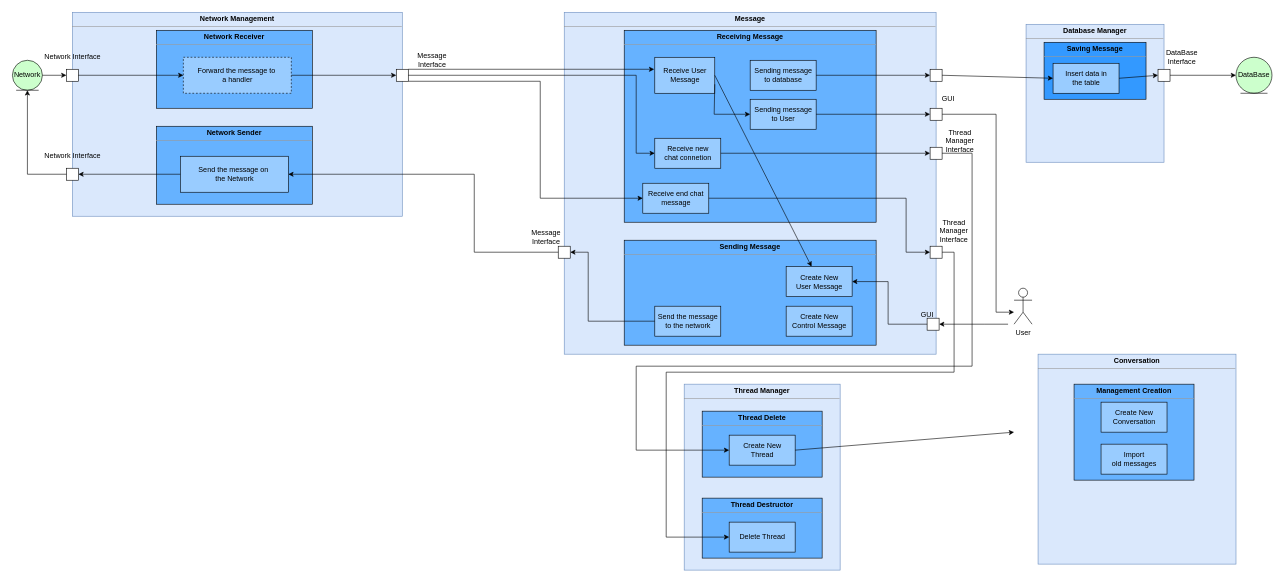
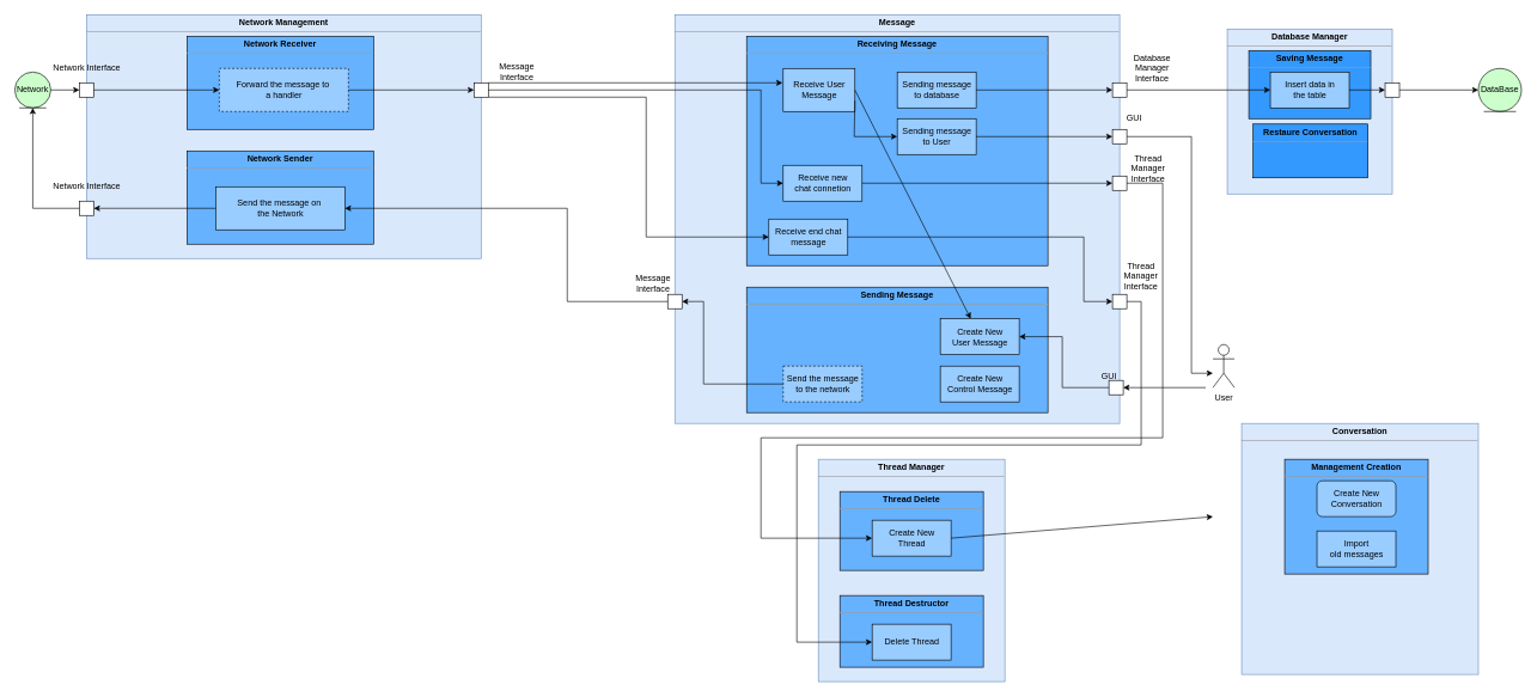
+ <mxCell id="38" value="&lt;div&gt;Database&lt;/div&gt;&lt;div&gt;Manager&lt;/div&gt;&lt;div&gt;Interface&lt;br&gt;&lt;/div&gt;" style="text;html=1;align=center;verticalAlign=middle;resizable=0;points=[];autosize=1;strokeColor=none;fillColor=none;" vertex="1" parent="1"><mxGeometry x="1570" y="65" width="70" height="60" as="geometry" /></mxCell>
- <mxCell id="61" value="DataBase Interface" style="text;html=1;strokeColor=none;fillColor=none;align=center;verticalAlign=middle;whiteSpace=wrap;rounded=0;" vertex="1" parent="1"><mxGeometry x="1940" y="80" width="60" height="30" as="geometry" /></mxCell>
- <mxCell id="57" value="&lt;div&gt;Insert data in&lt;/div&gt;&lt;div&gt;the table&lt;br&gt;&lt;/div&gt;" style="html=1;fillColor=#99CCFF;" vertex="1" parent="1"><mxGeometry x="1755" y="105" width="110" height="50" as="geometry" /></mxCell>
+ <mxCell id="57" value="&lt;div&gt;Insert data in&lt;/div&gt;&lt;div&gt;the table&lt;br&gt;&lt;/div&gt;" style="html=1;fillColor=#99CCFF;" vertex="1" parent="1"><mxGeometry x="1770" y="100" width="110" height="50" as="geometry" /></mxCell>
+ <mxCell id="75" value="&lt;p style=&quot;margin:0px;margin-top:4px;text-align:center;&quot;&gt;&lt;b&gt;Restaure Conversation&lt;br&gt;&lt;/b&gt;&lt;/p&gt;&lt;hr size=&quot;1&quot;&gt;&lt;div style=&quot;height:2px;&quot;&gt;&lt;/div&gt;" style="verticalAlign=top;align=left;overflow=fill;fontSize=12;fontFamily=Helvetica;html=1;fillColor=#3399FF;gradientColor=none;" vertex="1" parent="1"><mxGeometry x="1746" y="172.5" width="160" height="75" as="geometry" /></mxCell>
- <mxCell id="49" value="&lt;div&gt;Send the message&lt;/div&gt;&lt;div&gt;to the network&lt;br&gt;&lt;/div&gt;" style="html=1;fillColor=#99CCFF;" vertex="1" parent="1"><mxGeometry x="1091" y="510" width="110" height="50" as="geometry" /></mxCell>
+ <mxCell id="49" value="&lt;div&gt;Send the message&lt;/div&gt;&lt;div&gt;to the network&lt;br&gt;&lt;/div&gt;" style="html=1;fillColor=#99CCFF;dashed=1;" vertex="1" parent="1"><mxGeometry x="1091" y="510" width="110" height="50" as="geometry" /></mxCell>
- <mxCell id="77" value="&lt;div&gt;Create New &lt;br&gt;&lt;/div&gt;&lt;div&gt;Conversation&lt;br&gt;&lt;/div&gt;" style="html=1;fillColor=#99CCFF;gradientColor=none;" vertex="1" parent="1"><mxGeometry x="1835" y="670" width="110" height="50" as="geometry" /></mxCell>
+ <mxCell id="77" value="&lt;div&gt;Create New &lt;br&gt;&lt;/div&gt;&lt;div&gt;Conversation&lt;br&gt;&lt;/div&gt;" style="html=1;fillColor=#99CCFF;gradientColor=none;rounded=1;" vertex="1" parent="1"><mxGeometry x="1835" y="670" width="110" height="50" as="geometry" /></mxCell>
